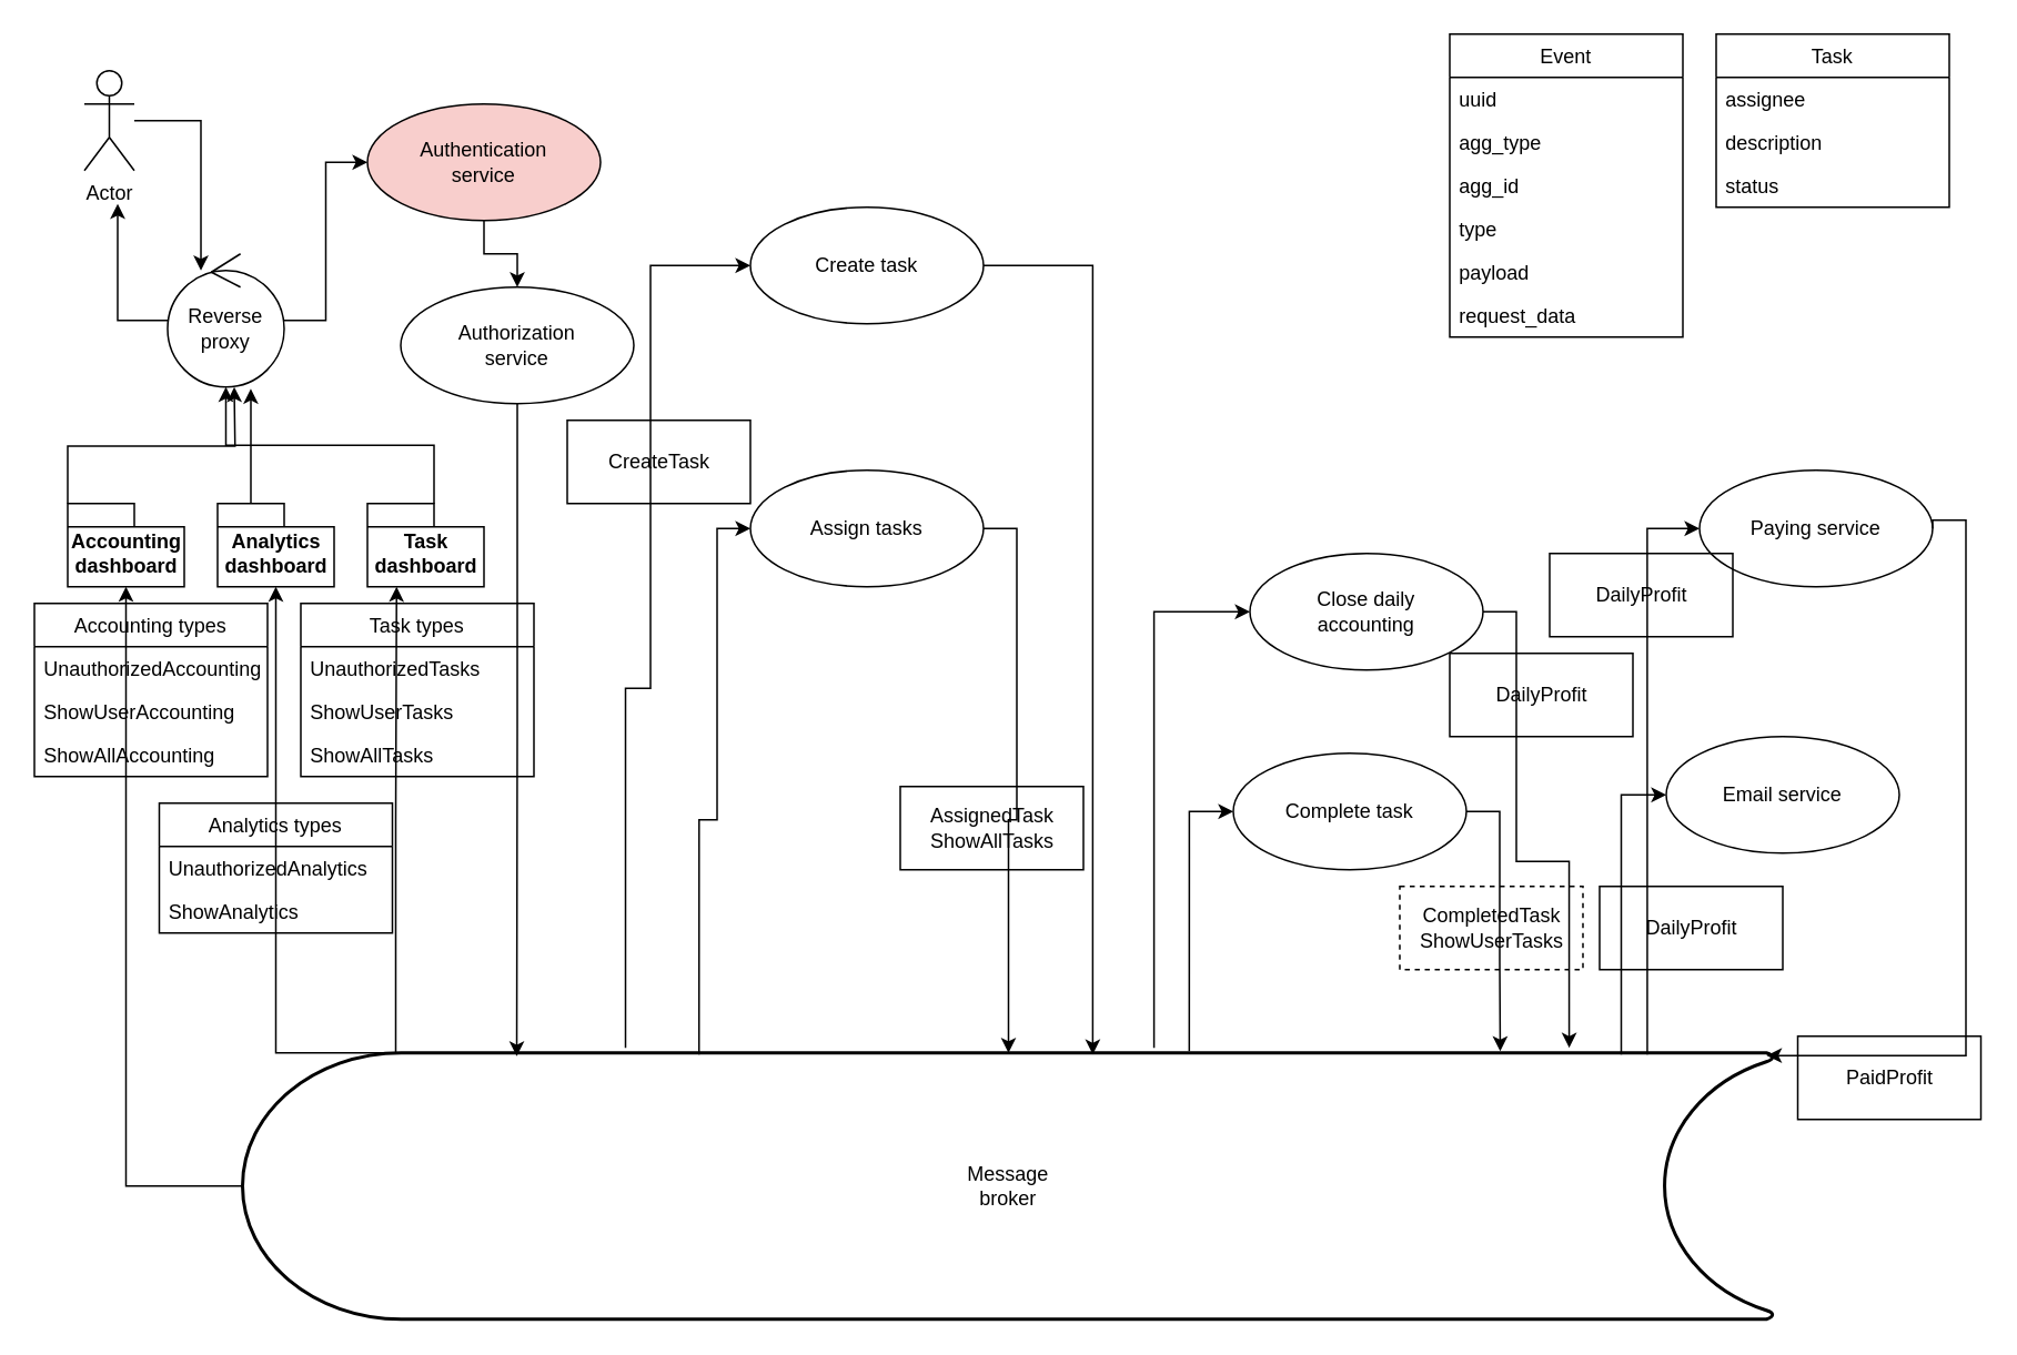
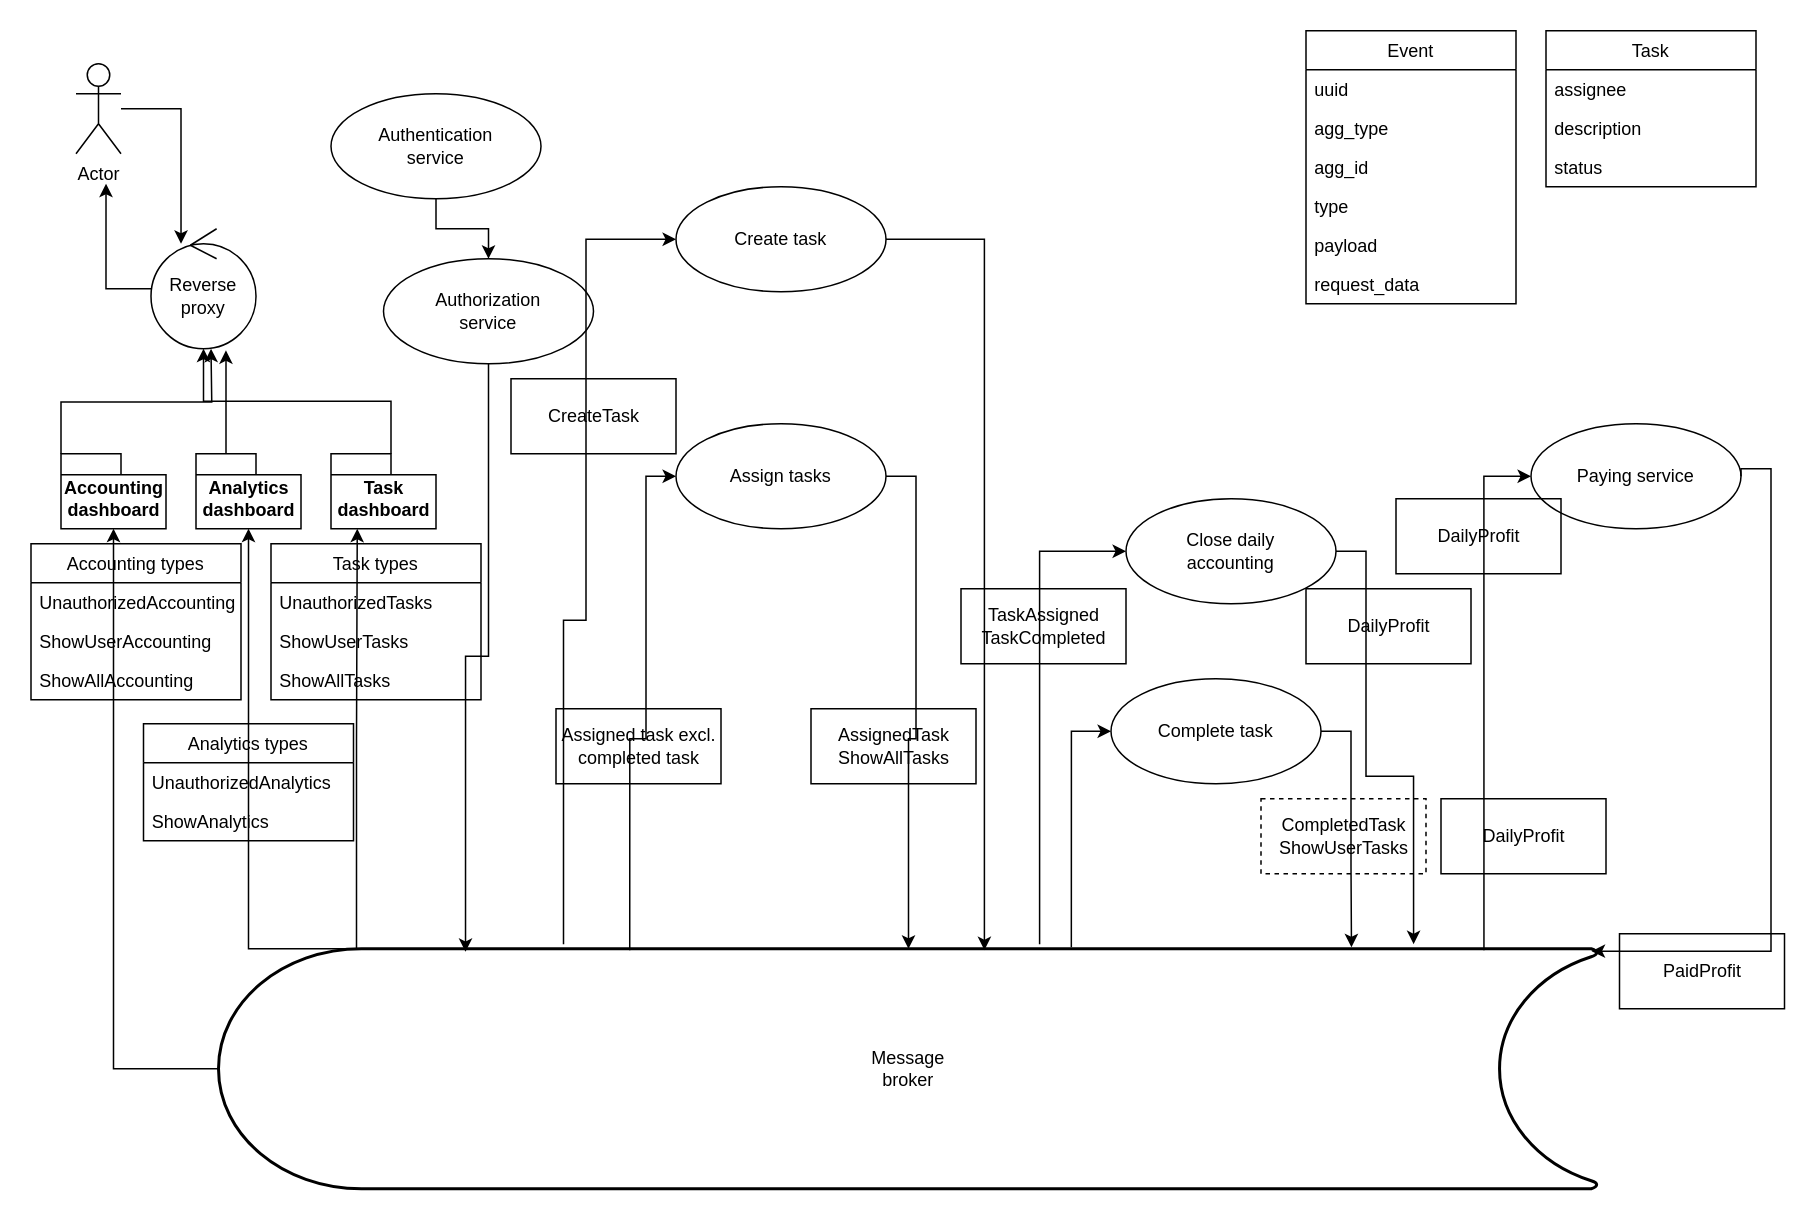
- <mxCell id="18" value="Authentication&lt;br&gt;service" style="ellipse;whiteSpace=wrap;html=1;fillColor=#f8cecc;" vertex="1" parent="1"><mxGeometry x="220" y="62" width="140" height="70" as="geometry" /></mxCell>
+ <mxCell id="18" value="Authentication&lt;br&gt;service" style="ellipse;whiteSpace=wrap;html=1;" vertex="1" parent="1"><mxGeometry x="220" y="62" width="140" height="70" as="geometry" /></mxCell>
- <mxCell id="8" style="edgeStyle=orthogonalEdgeStyle;rounded=0;orthogonalLoop=1;jettySize=auto;html=1;entryX=0;entryY=0.5;entryDx=0;entryDy=0;" edge="1" parent="1" source="10" target="18"><mxGeometry relative="1" as="geometry" /></mxCell>
- <mxCell id="20" value="Authorization&lt;br&gt;service" style="ellipse;whiteSpace=wrap;html=1;" vertex="1" parent="1"><mxGeometry x="240" y="172" width="140" height="70" as="geometry" /></mxCell>
+ <mxCell id="20" value="Authorization&lt;br&gt;service" style="ellipse;whiteSpace=wrap;html=1;" vertex="1" parent="1"><mxGeometry x="255" y="172" width="140" height="70" as="geometry" /></mxCell>
+ <mxCell id="62" value="TaskAssigned&lt;br&gt;TaskCompleted" style="html=1;rounded=0;shadow=0;glass=0;sketch=0;fillColor=none;" vertex="1" parent="1"><mxGeometry x="640" y="392" width="110" height="50" as="geometry" /></mxCell>
- <mxCell id="57" value="Email service" style="ellipse;whiteSpace=wrap;html=1;rounded=0;shadow=0;glass=0;sketch=0;fillColor=none;" vertex="1" parent="1"><mxGeometry x="1000" y="442" width="140" height="70" as="geometry" /></mxCell>
+ <mxCell id="46" value="Assigned task excl.&lt;br&gt;completed task" style="html=1;rounded=0;shadow=0;glass=0;sketch=0;fillColor=none;" vertex="1" parent="1"><mxGeometry x="370" y="472" width="110" height="50" as="geometry" /></mxCell>
- <mxCell id="56" style="edgeStyle=orthogonalEdgeStyle;rounded=0;orthogonalLoop=1;jettySize=auto;html=1;exitX=0;exitY=0.5;exitDx=0;exitDy=0;entryX=0.9;entryY=0.006;entryDx=0;entryDy=0;entryPerimeter=0;startArrow=classic;startFill=1;endArrow=none;endFill=0;" edge="1" parent="1" source="57" target="5"><mxGeometry relative="1" as="geometry" /></mxCell>
